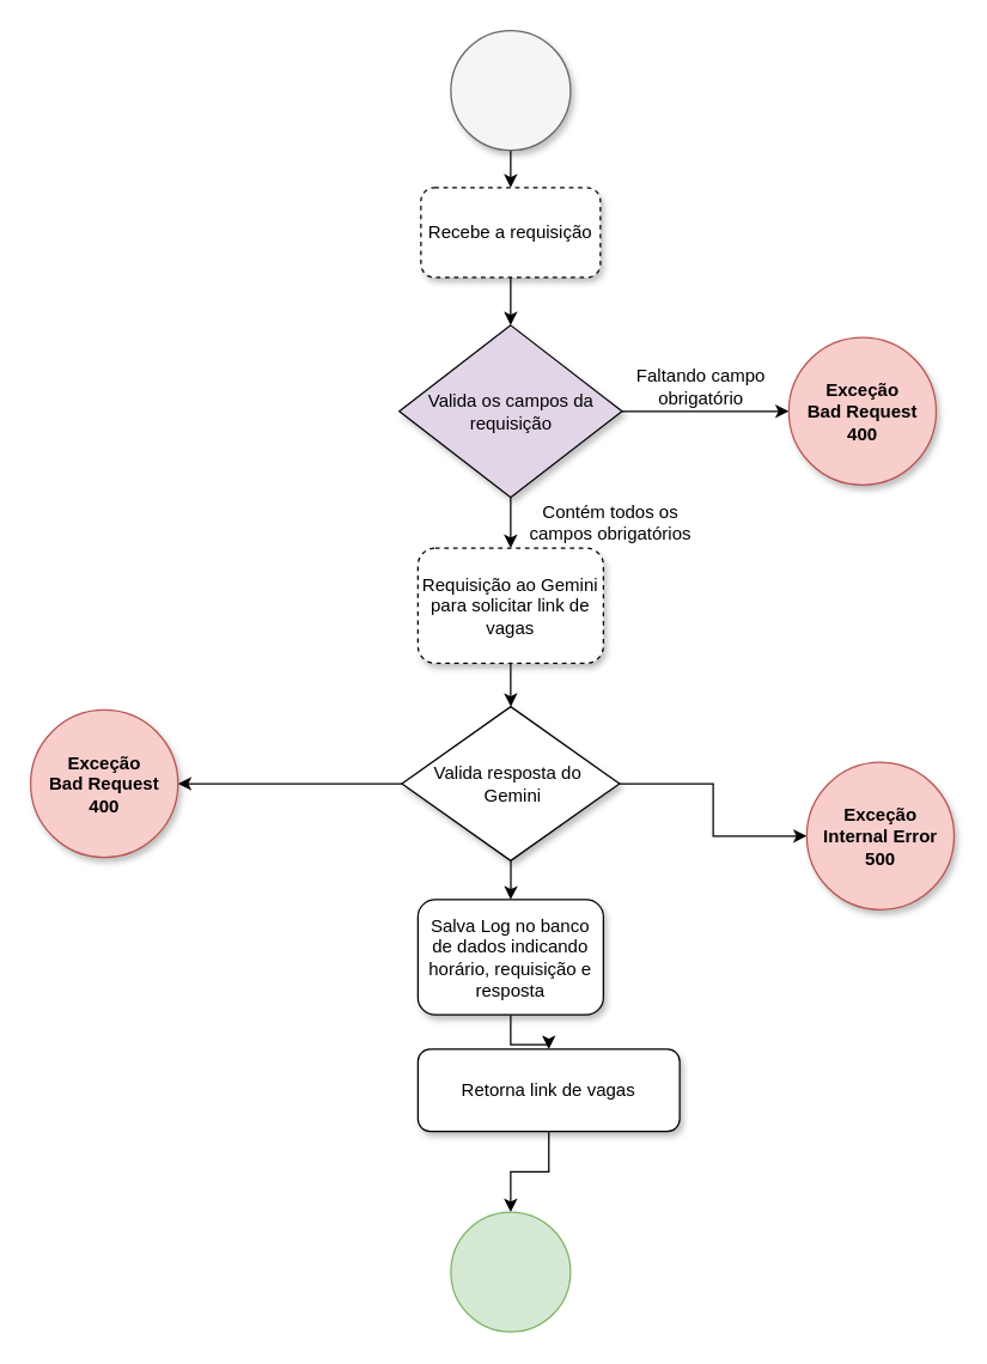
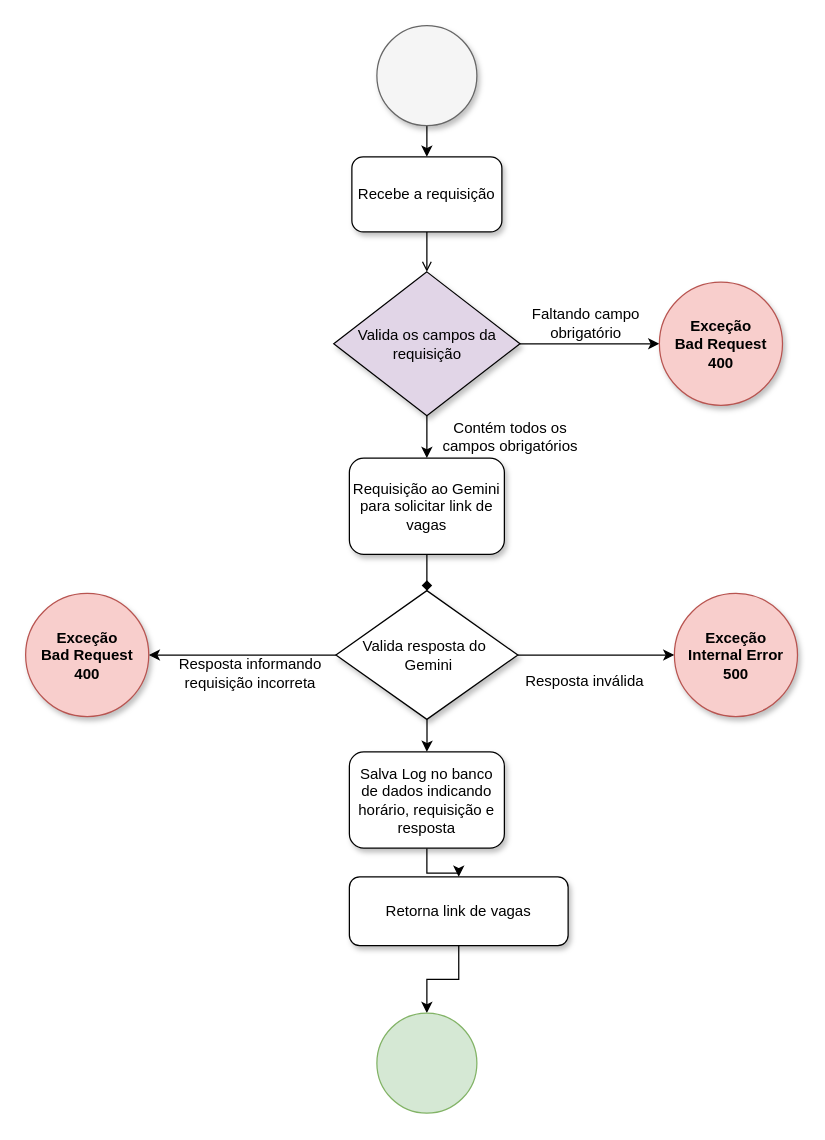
- <mxCell id="5" value="Recebe a requisição" style="rounded=1;whiteSpace=wrap;html=1;shadow=1;glass=0;dashed=1;" parent="1" vertex="1"><mxGeometry x="281" y="125" width="120" height="60" as="geometry" /></mxCell>
+ <mxCell id="5" value="Recebe a requisição" style="rounded=1;whiteSpace=wrap;html=1;shadow=1;glass=0;" parent="1" vertex="1"><mxGeometry x="281" y="125" width="120" height="60" as="geometry" /></mxCell>
- <mxCell id="4" style="edgeStyle=orthogonalEdgeStyle;rounded=0;orthogonalLoop=1;jettySize=auto;html=1;entryX=0.5;entryY=0;entryDx=0;entryDy=0;" parent="1" source="5" target="8" edge="1"><mxGeometry relative="1" as="geometry" /></mxCell>
+ <mxCell id="4" style="edgeStyle=orthogonalEdgeStyle;rounded=0;orthogonalLoop=1;jettySize=auto;html=1;entryX=0.5;entryY=0;entryDx=0;entryDy=0;endArrow=open;" parent="1" source="5" target="8" edge="1"><mxGeometry relative="1" as="geometry" /></mxCell>
- <mxCell id="13" value="Requisição ao Gemini para solicitar link de vagas" style="rounded=1;whiteSpace=wrap;html=1;shadow=1;glass=0;dashed=1;" parent="1" vertex="1"><mxGeometry x="279" y="366" width="124" height="77" as="geometry" /></mxCell>
+ <mxCell id="13" value="Requisição ao Gemini para solicitar link de vagas" style="rounded=1;whiteSpace=wrap;html=1;shadow=1;glass=0;" parent="1" vertex="1"><mxGeometry x="279" y="366" width="124" height="77" as="geometry" /></mxCell>
- <mxCell id="12" style="edgeStyle=orthogonalEdgeStyle;rounded=0;orthogonalLoop=1;jettySize=auto;html=1;" parent="1" source="13" target="17" edge="1"><mxGeometry relative="1" as="geometry" /></mxCell>
+ <mxCell id="12" style="edgeStyle=orthogonalEdgeStyle;rounded=0;orthogonalLoop=1;jettySize=auto;html=1;endArrow=diamond;" parent="1" source="13" target="17" edge="1"><mxGeometry relative="1" as="geometry" /></mxCell>
+ <mxCell id="20" value="Resposta informando requisição incorreta" style="text;html=1;align=center;verticalAlign=middle;whiteSpace=wrap;rounded=0;" parent="1" vertex="1"><mxGeometry x="132.5" y="516" width="134" height="44" as="geometry" /></mxCell>
+ <mxCell id="18" value="Resposta inválida" style="text;html=1;align=center;verticalAlign=middle;whiteSpace=wrap;rounded=0;" parent="1" vertex="1"><mxGeometry x="415.5" y="530" width="103" height="30" as="geometry" /></mxCell>
- <mxCell id="19" value="&lt;b&gt;Exceção&lt;br&gt;Internal Error &lt;br&gt;500&lt;/b&gt;" style="ellipse;whiteSpace=wrap;html=1;aspect=fixed;shadow=1;fillColor=#f8cecc;strokeColor=#b85450;" parent="1" vertex="1"><mxGeometry x="539" y="509.25" width="98.5" height="98.5" as="geometry" /></mxCell>
+ <mxCell id="19" value="&lt;b&gt;Exceção&lt;br&gt;Internal Error &lt;br&gt;500&lt;/b&gt;" style="ellipse;whiteSpace=wrap;html=1;aspect=fixed;shadow=1;fillColor=#f8cecc;strokeColor=#b85450;" parent="1" vertex="1"><mxGeometry x="539" y="474.25" width="98.5" height="98.5" as="geometry" /></mxCell>
